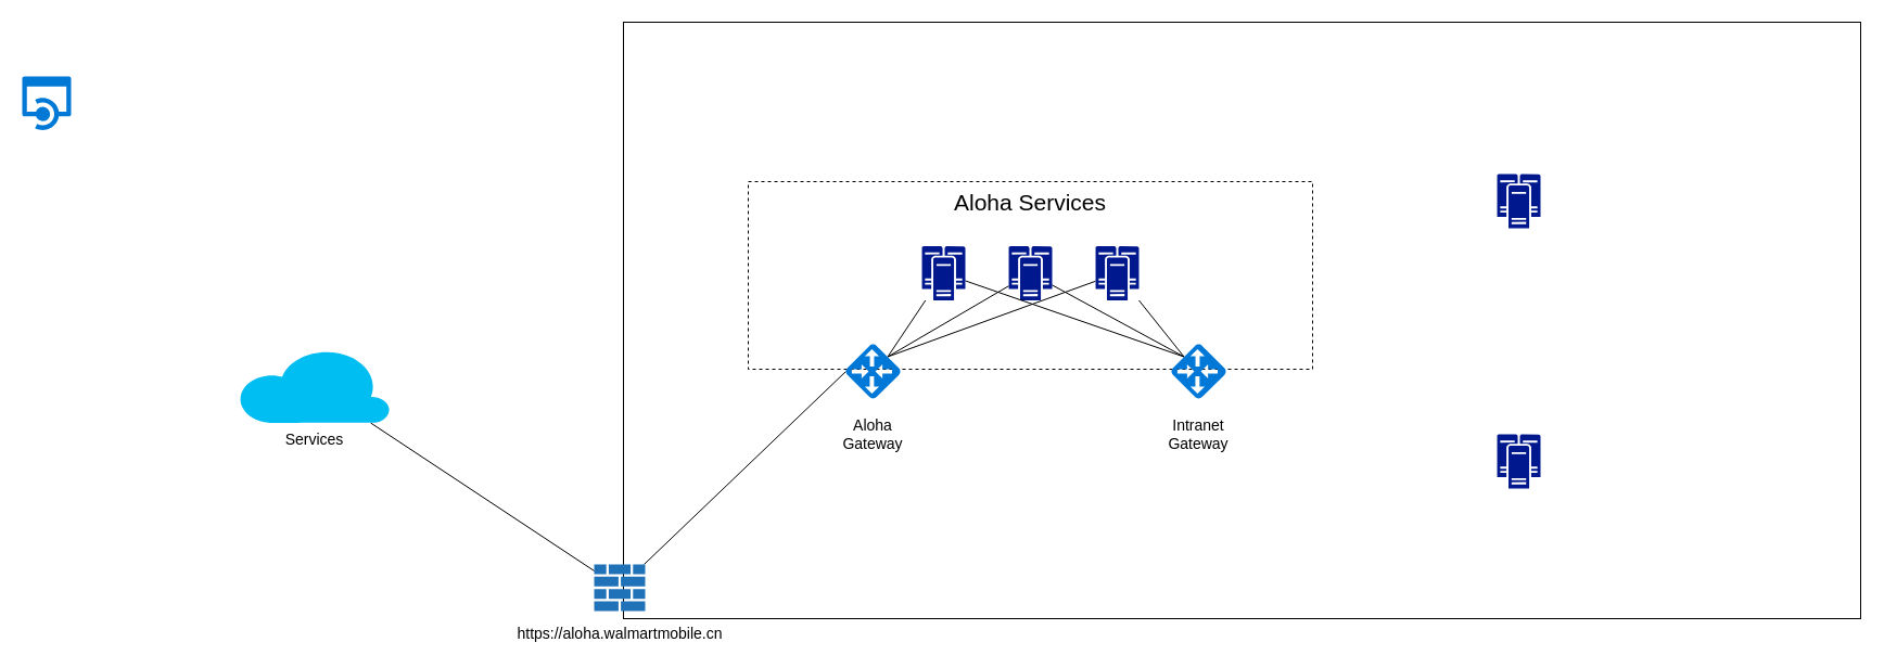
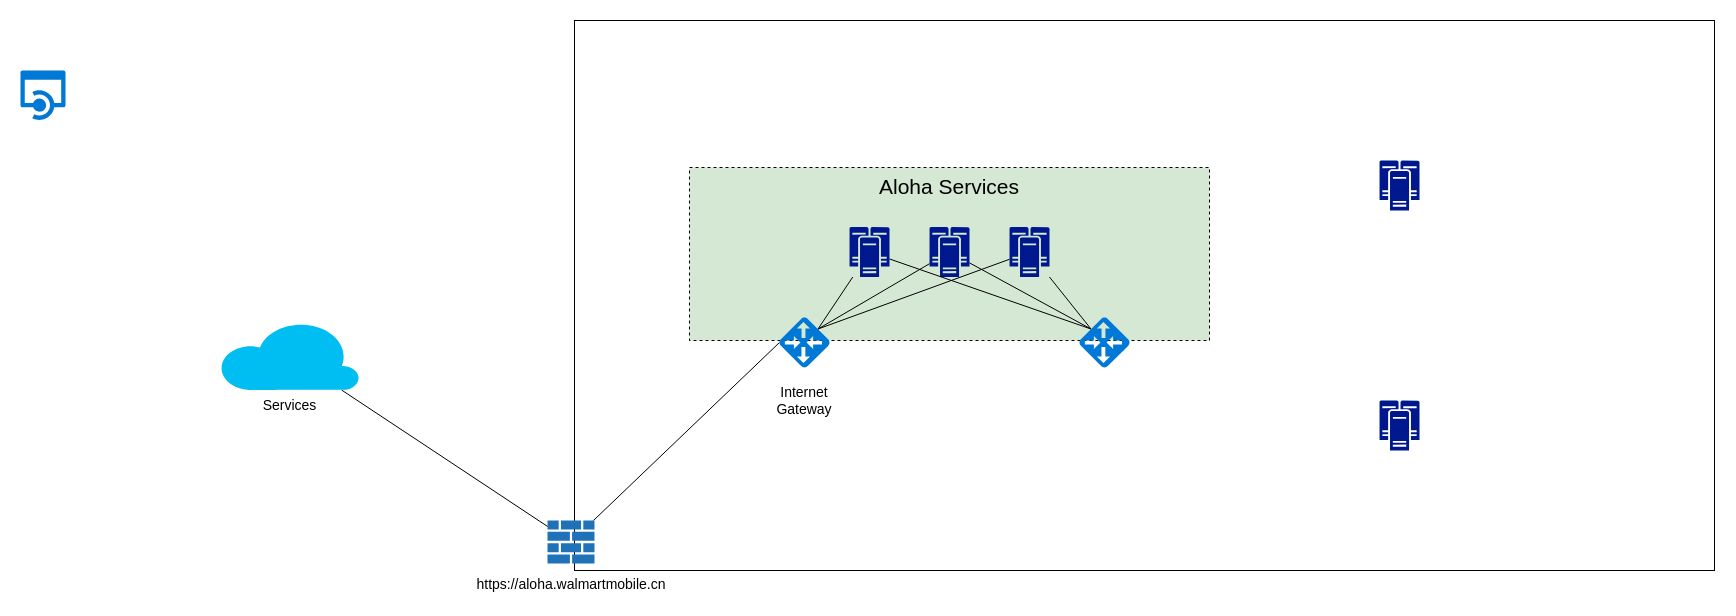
- <mxCell id="3" value="Aloha Services" style="rounded=0;whiteSpace=wrap;html=1;dashed=1;horizontal=1;verticalAlign=top;fontSize=21;" vertex="1" parent="1"><mxGeometry x="689" y="167" width="520" height="173" as="geometry" /></mxCell>
+ <mxCell id="3" value="Aloha Services" style="rounded=0;whiteSpace=wrap;html=1;dashed=1;horizontal=1;verticalAlign=top;fontSize=21;fillColor=#d5e8d4;" vertex="1" parent="1"><mxGeometry x="689" y="167" width="520" height="173" as="geometry" /></mxCell>
- <mxCell id="19" value="Aloha Gateway" style="text;html=1;strokeColor=none;fillColor=none;align=center;verticalAlign=middle;whiteSpace=wrap;rounded=0;dashed=1;fontSize=14;" vertex="1" parent="1"><mxGeometry x="784" y="390" width="40" height="20" as="geometry" /></mxCell>
+ <mxCell id="19" value="Internet Gateway" style="text;html=1;strokeColor=none;fillColor=none;align=center;verticalAlign=middle;whiteSpace=wrap;rounded=0;dashed=1;fontSize=14;" vertex="1" parent="1"><mxGeometry x="784" y="390" width="40" height="20" as="geometry" /></mxCell>
- <mxCell id="20" value="Intranet Gateway" style="text;html=1;strokeColor=none;fillColor=none;align=center;verticalAlign=middle;whiteSpace=wrap;rounded=0;dashed=1;fontSize=14;" vertex="1" parent="1"><mxGeometry x="1084" y="390" width="40" height="20" as="geometry" /></mxCell>
